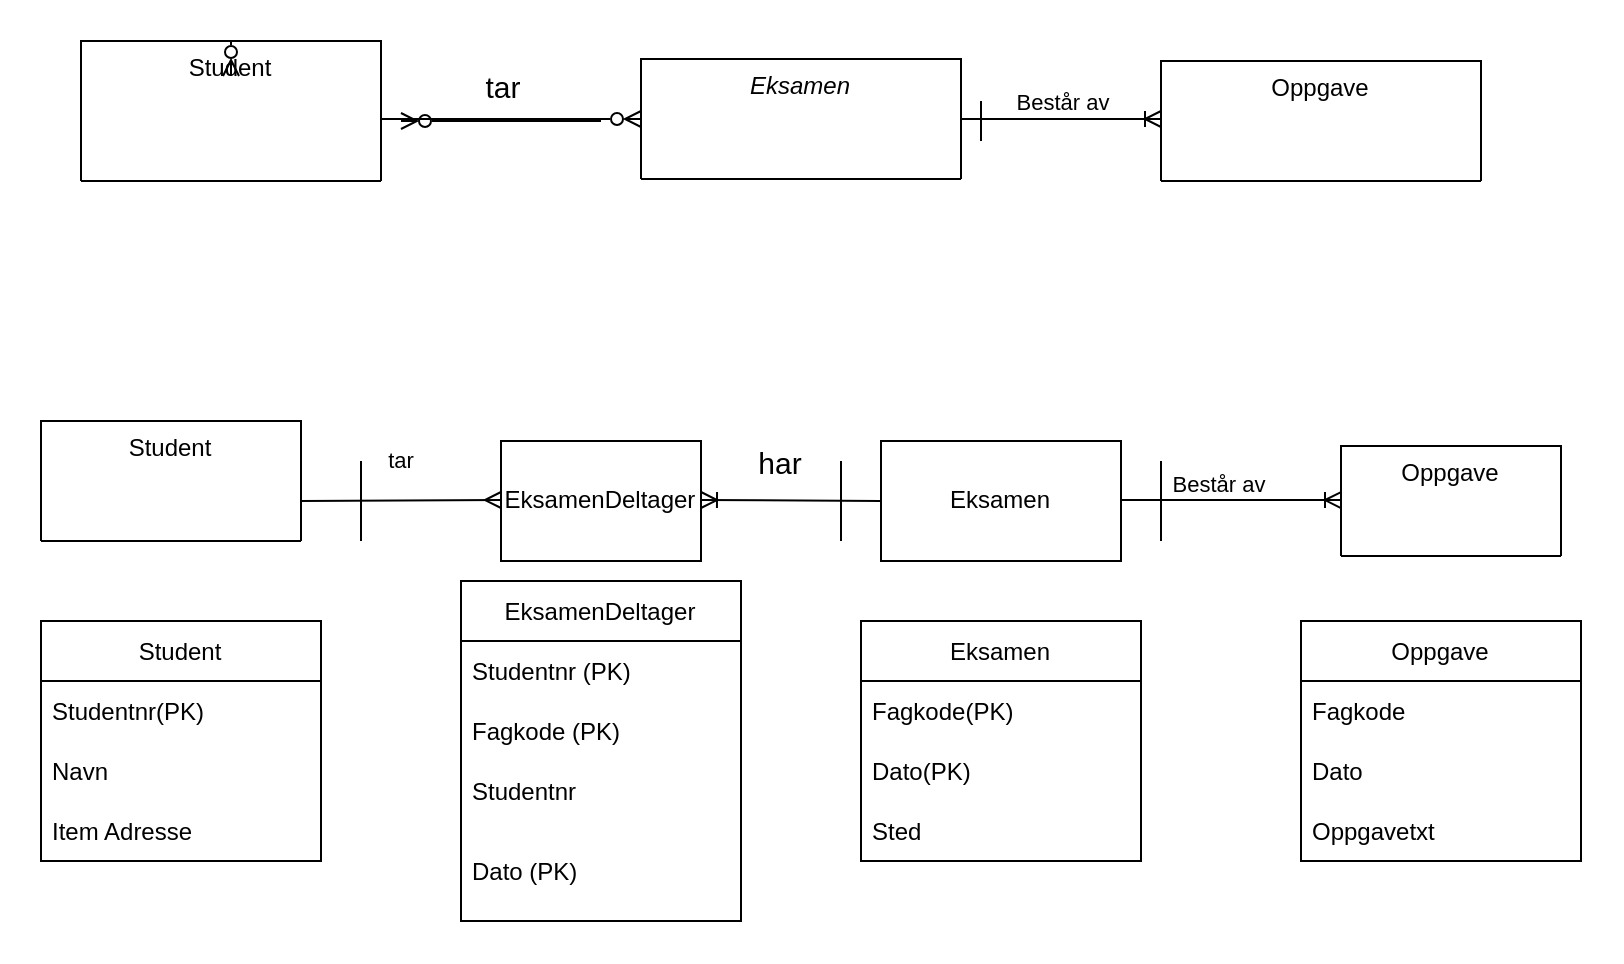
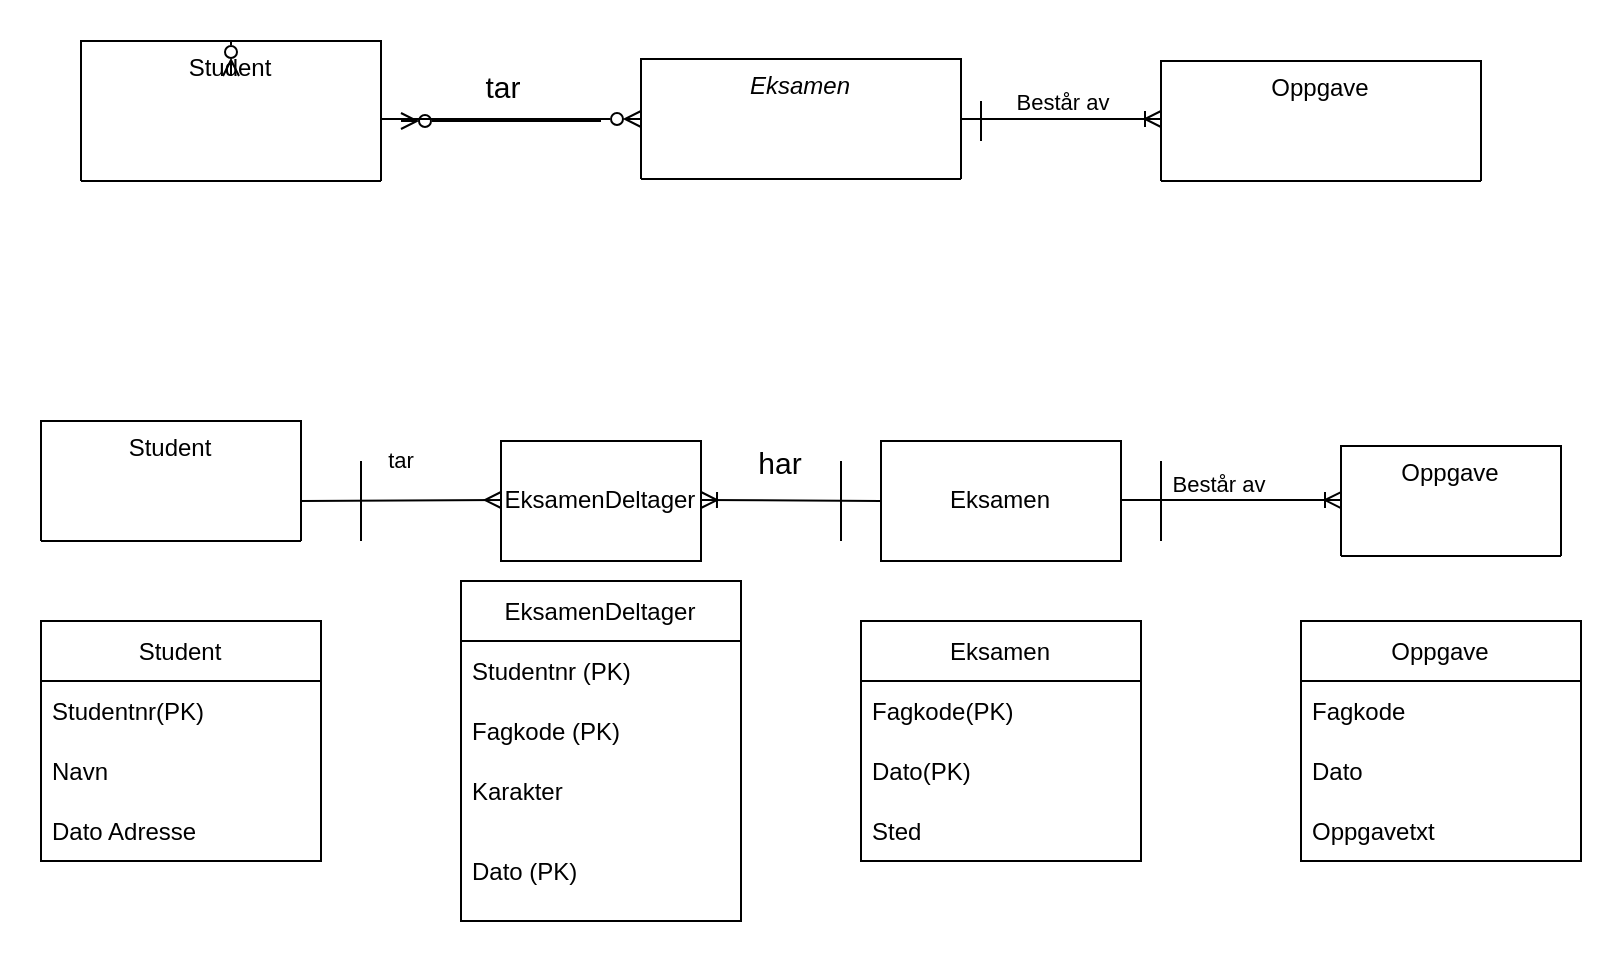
- <mxCell id="33" value="Studentnr" style="text;strokeColor=none;fillColor=none;align=left;verticalAlign=middle;spacingLeft=4;spacingRight=4;overflow=hidden;points=[[0,0.5],[1,0.5]];portConstraint=eastwest;rotatable=0;rounded=1;fontSize=12;" vertex="1" parent="30"><mxGeometry y="90" width="140" height="30" as="geometry" /></mxCell>
+ <mxCell id="33" value="Karakter" style="text;strokeColor=none;fillColor=none;align=left;verticalAlign=middle;spacingLeft=4;spacingRight=4;overflow=hidden;points=[[0,0.5],[1,0.5]];portConstraint=eastwest;rotatable=0;rounded=1;fontSize=12;" vertex="1" parent="30"><mxGeometry y="90" width="140" height="30" as="geometry" /></mxCell>
- <mxCell id="29" value="Item Adresse" style="text;strokeColor=none;fillColor=none;align=left;verticalAlign=middle;spacingLeft=4;spacingRight=4;overflow=hidden;points=[[0,0.5],[1,0.5]];portConstraint=eastwest;rotatable=0;fontSize=12;rounded=1;" parent="26" vertex="1"><mxGeometry y="90" width="140" height="30" as="geometry" /></mxCell>
+ <mxCell id="29" value="Dato Adresse" style="text;strokeColor=none;fillColor=none;align=left;verticalAlign=middle;spacingLeft=4;spacingRight=4;overflow=hidden;points=[[0,0.5],[1,0.5]];portConstraint=eastwest;rotatable=0;fontSize=12;rounded=1;" parent="26" vertex="1"><mxGeometry y="90" width="140" height="30" as="geometry" /></mxCell>
